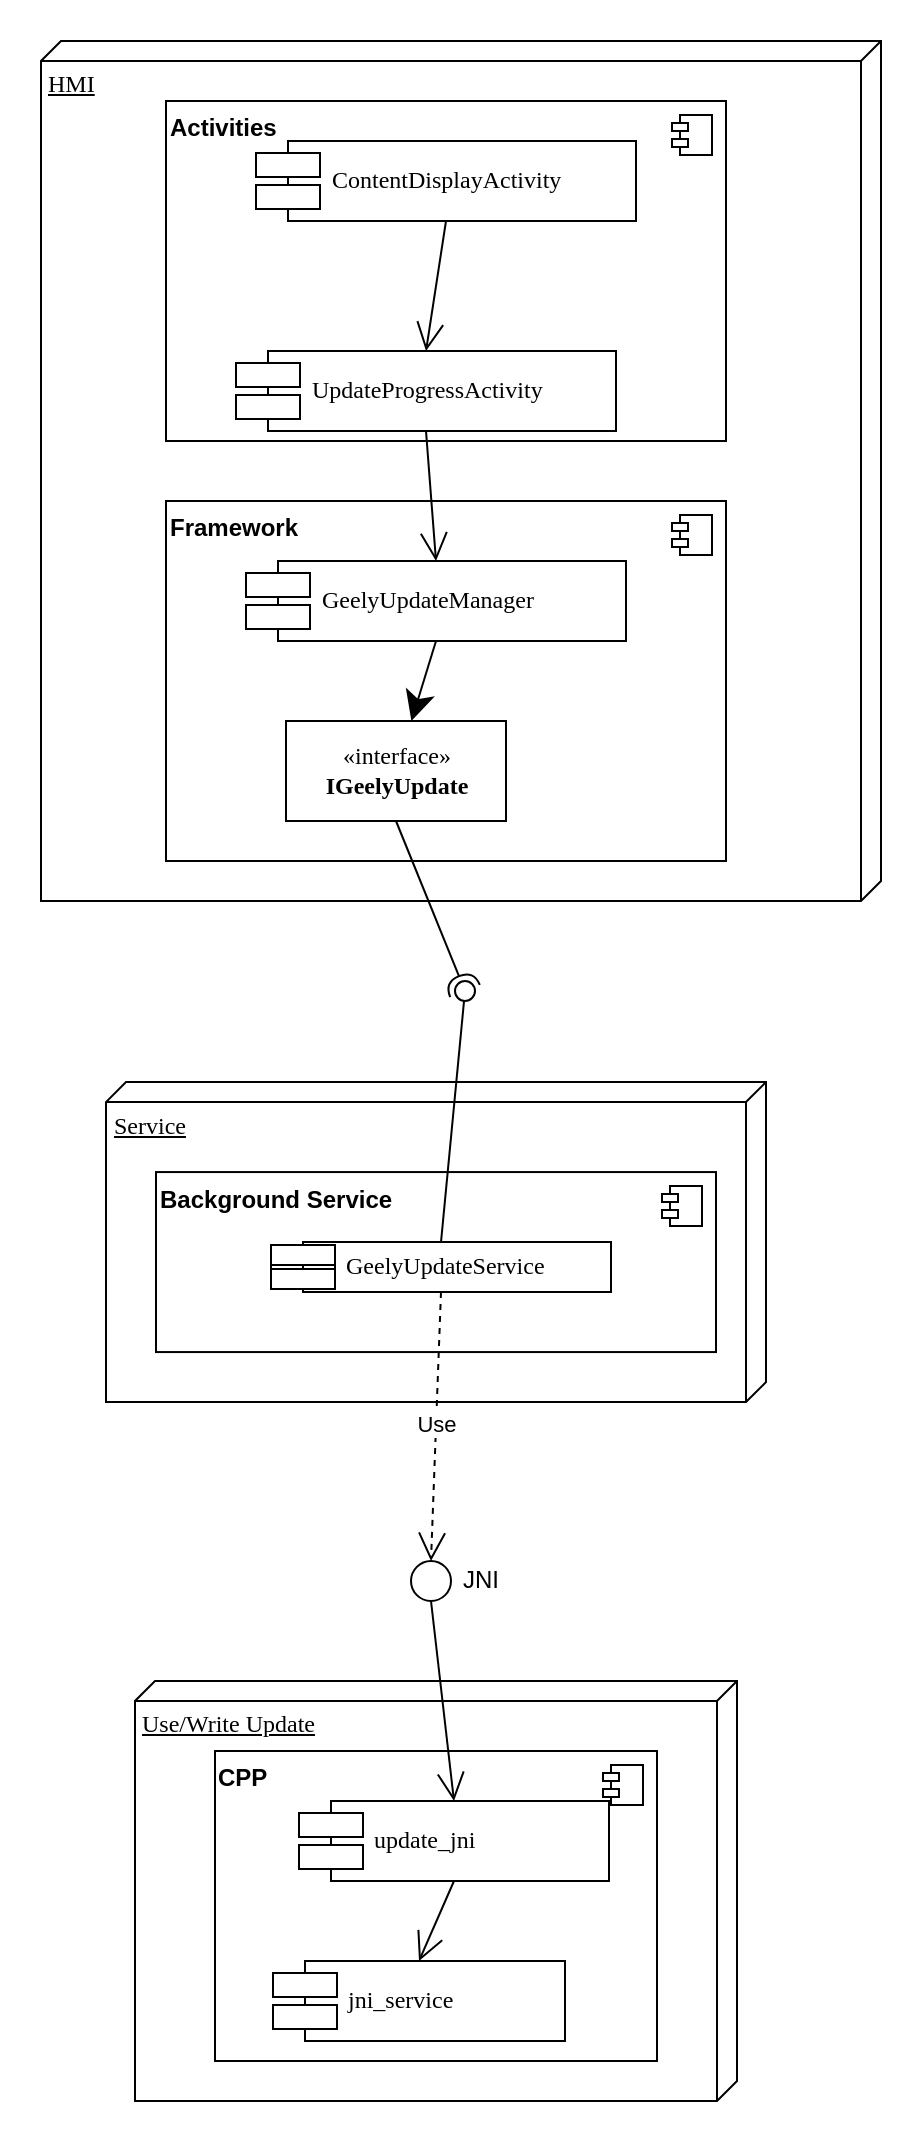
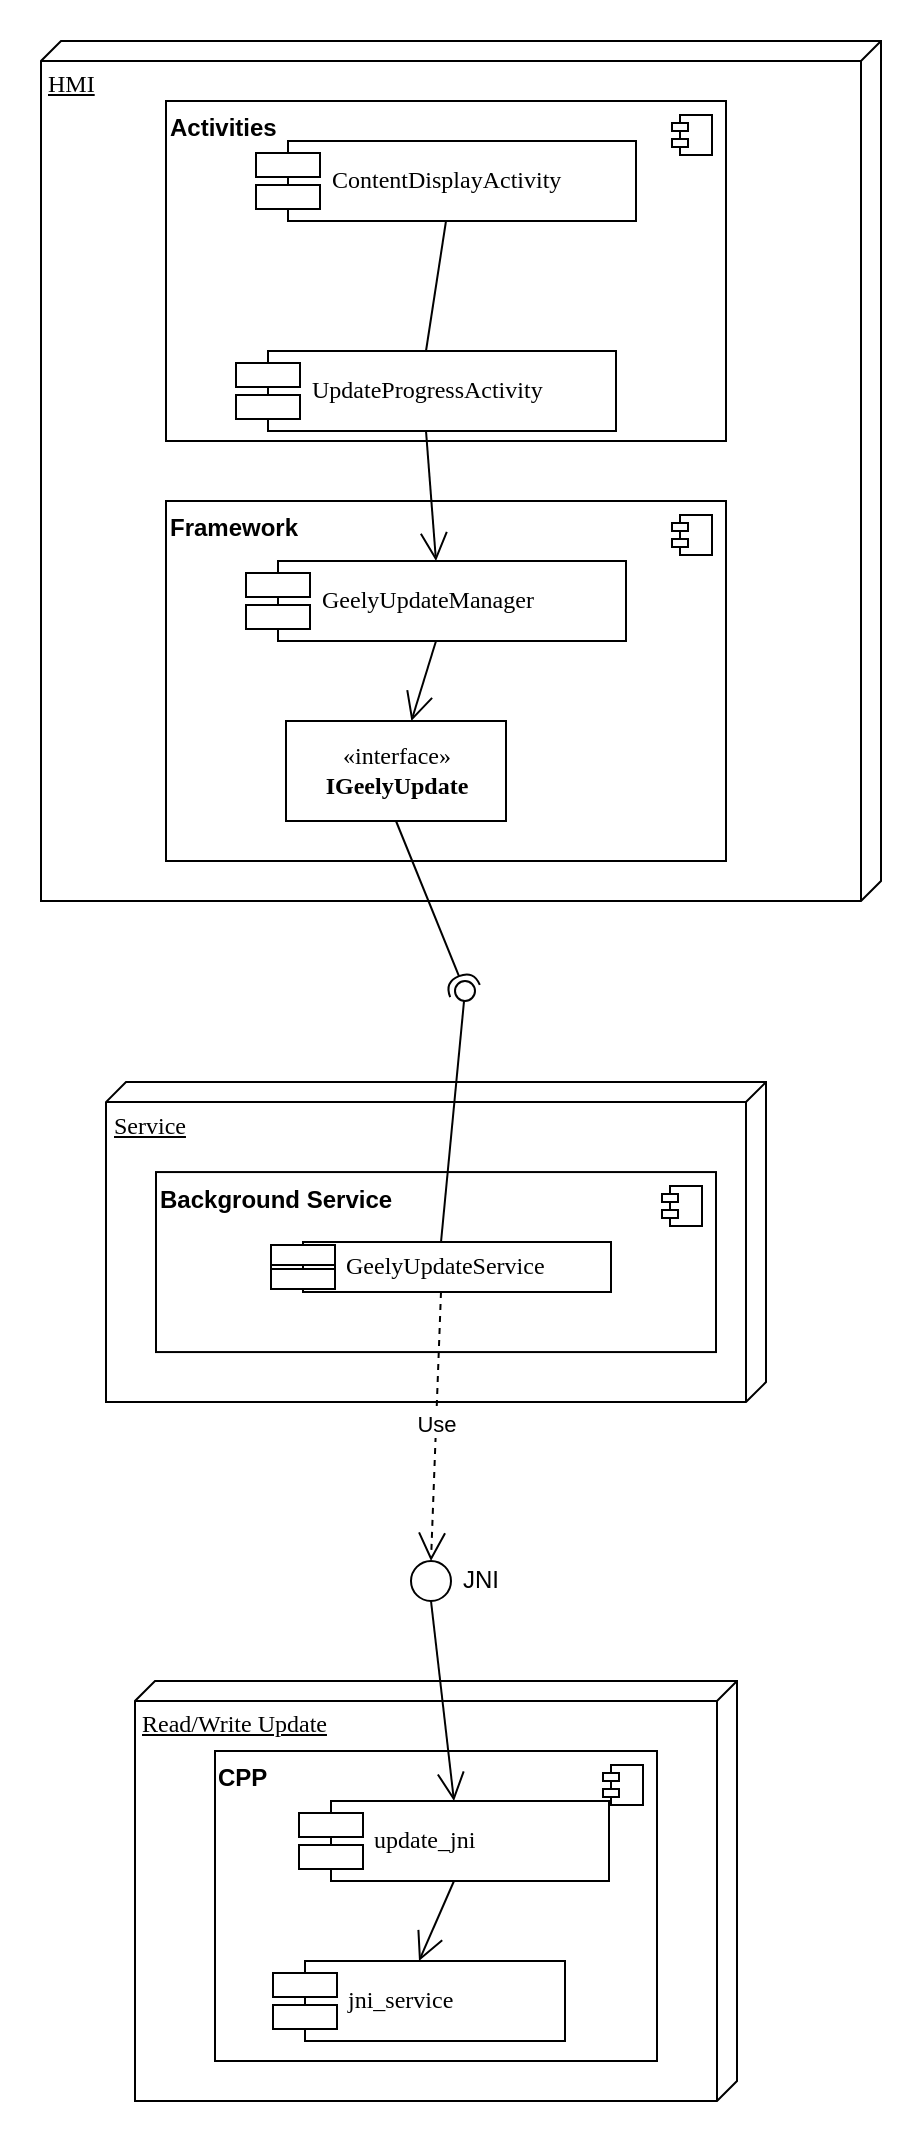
- <mxCell id="11" value="" style="endArrow=open;endFill=1;endSize=12;html=1;rounded=0;exitX=0.5;exitY=1;exitDx=0;exitDy=0;entryX=0.5;entryY=0;entryDx=0;entryDy=0;" edge="1" parent="1" source="9" target="10"><mxGeometry width="160" relative="1" as="geometry"><mxPoint x="-77.5" y="465" as="sourcePoint" /><mxPoint x="82.5" y="465" as="targetPoint" /></mxGeometry></mxCell>
+ <mxCell id="11" value="" style="endArrow=none;endFill=1;endSize=12;html=1;rounded=0;exitX=0.5;exitY=1;exitDx=0;exitDy=0;entryX=0.5;entryY=0;entryDx=0;entryDy=0;" edge="1" parent="1" source="9" target="10"><mxGeometry width="160" relative="1" as="geometry"><mxPoint x="-77.5" y="465" as="sourcePoint" /><mxPoint x="82.5" y="465" as="targetPoint" /></mxGeometry></mxCell>
- <mxCell id="30" value="" style="endArrow=classic;endFill=1;endSize=12;html=1;rounded=0;exitX=0.5;exitY=1;exitDx=0;exitDy=0;" edge="1" parent="1" source="14" target="21"><mxGeometry width="160" relative="1" as="geometry"><mxPoint x="227.5" y="130" as="sourcePoint" /><mxPoint x="227.5" y="170" as="targetPoint" /></mxGeometry></mxCell>
+ <mxCell id="30" value="" style="endArrow=open;endFill=1;endSize=12;html=1;rounded=0;exitX=0.5;exitY=1;exitDx=0;exitDy=0;" edge="1" parent="1" source="14" target="21"><mxGeometry width="160" relative="1" as="geometry"><mxPoint x="227.5" y="130" as="sourcePoint" /><mxPoint x="227.5" y="170" as="targetPoint" /></mxGeometry></mxCell>
- <mxCell id="3" value="Use/Write Update" style="verticalAlign=top;align=left;spacingTop=8;spacingLeft=2;spacingRight=12;shape=cube;size=10;direction=south;fontStyle=4;html=1;rounded=0;shadow=0;comic=0;labelBackgroundColor=none;strokeWidth=1;fontFamily=Verdana;fontSize=12" parent="1" vertex="1"><mxGeometry x="67" y="840" width="301" height="210" as="geometry" /></mxCell>
+ <mxCell id="3" value="Read/Write Update" style="verticalAlign=top;align=left;spacingTop=8;spacingLeft=2;spacingRight=12;shape=cube;size=10;direction=south;fontStyle=4;html=1;rounded=0;shadow=0;comic=0;labelBackgroundColor=none;strokeWidth=1;fontFamily=Verdana;fontSize=12" parent="1" vertex="1"><mxGeometry x="67" y="840" width="301" height="210" as="geometry" /></mxCell>
